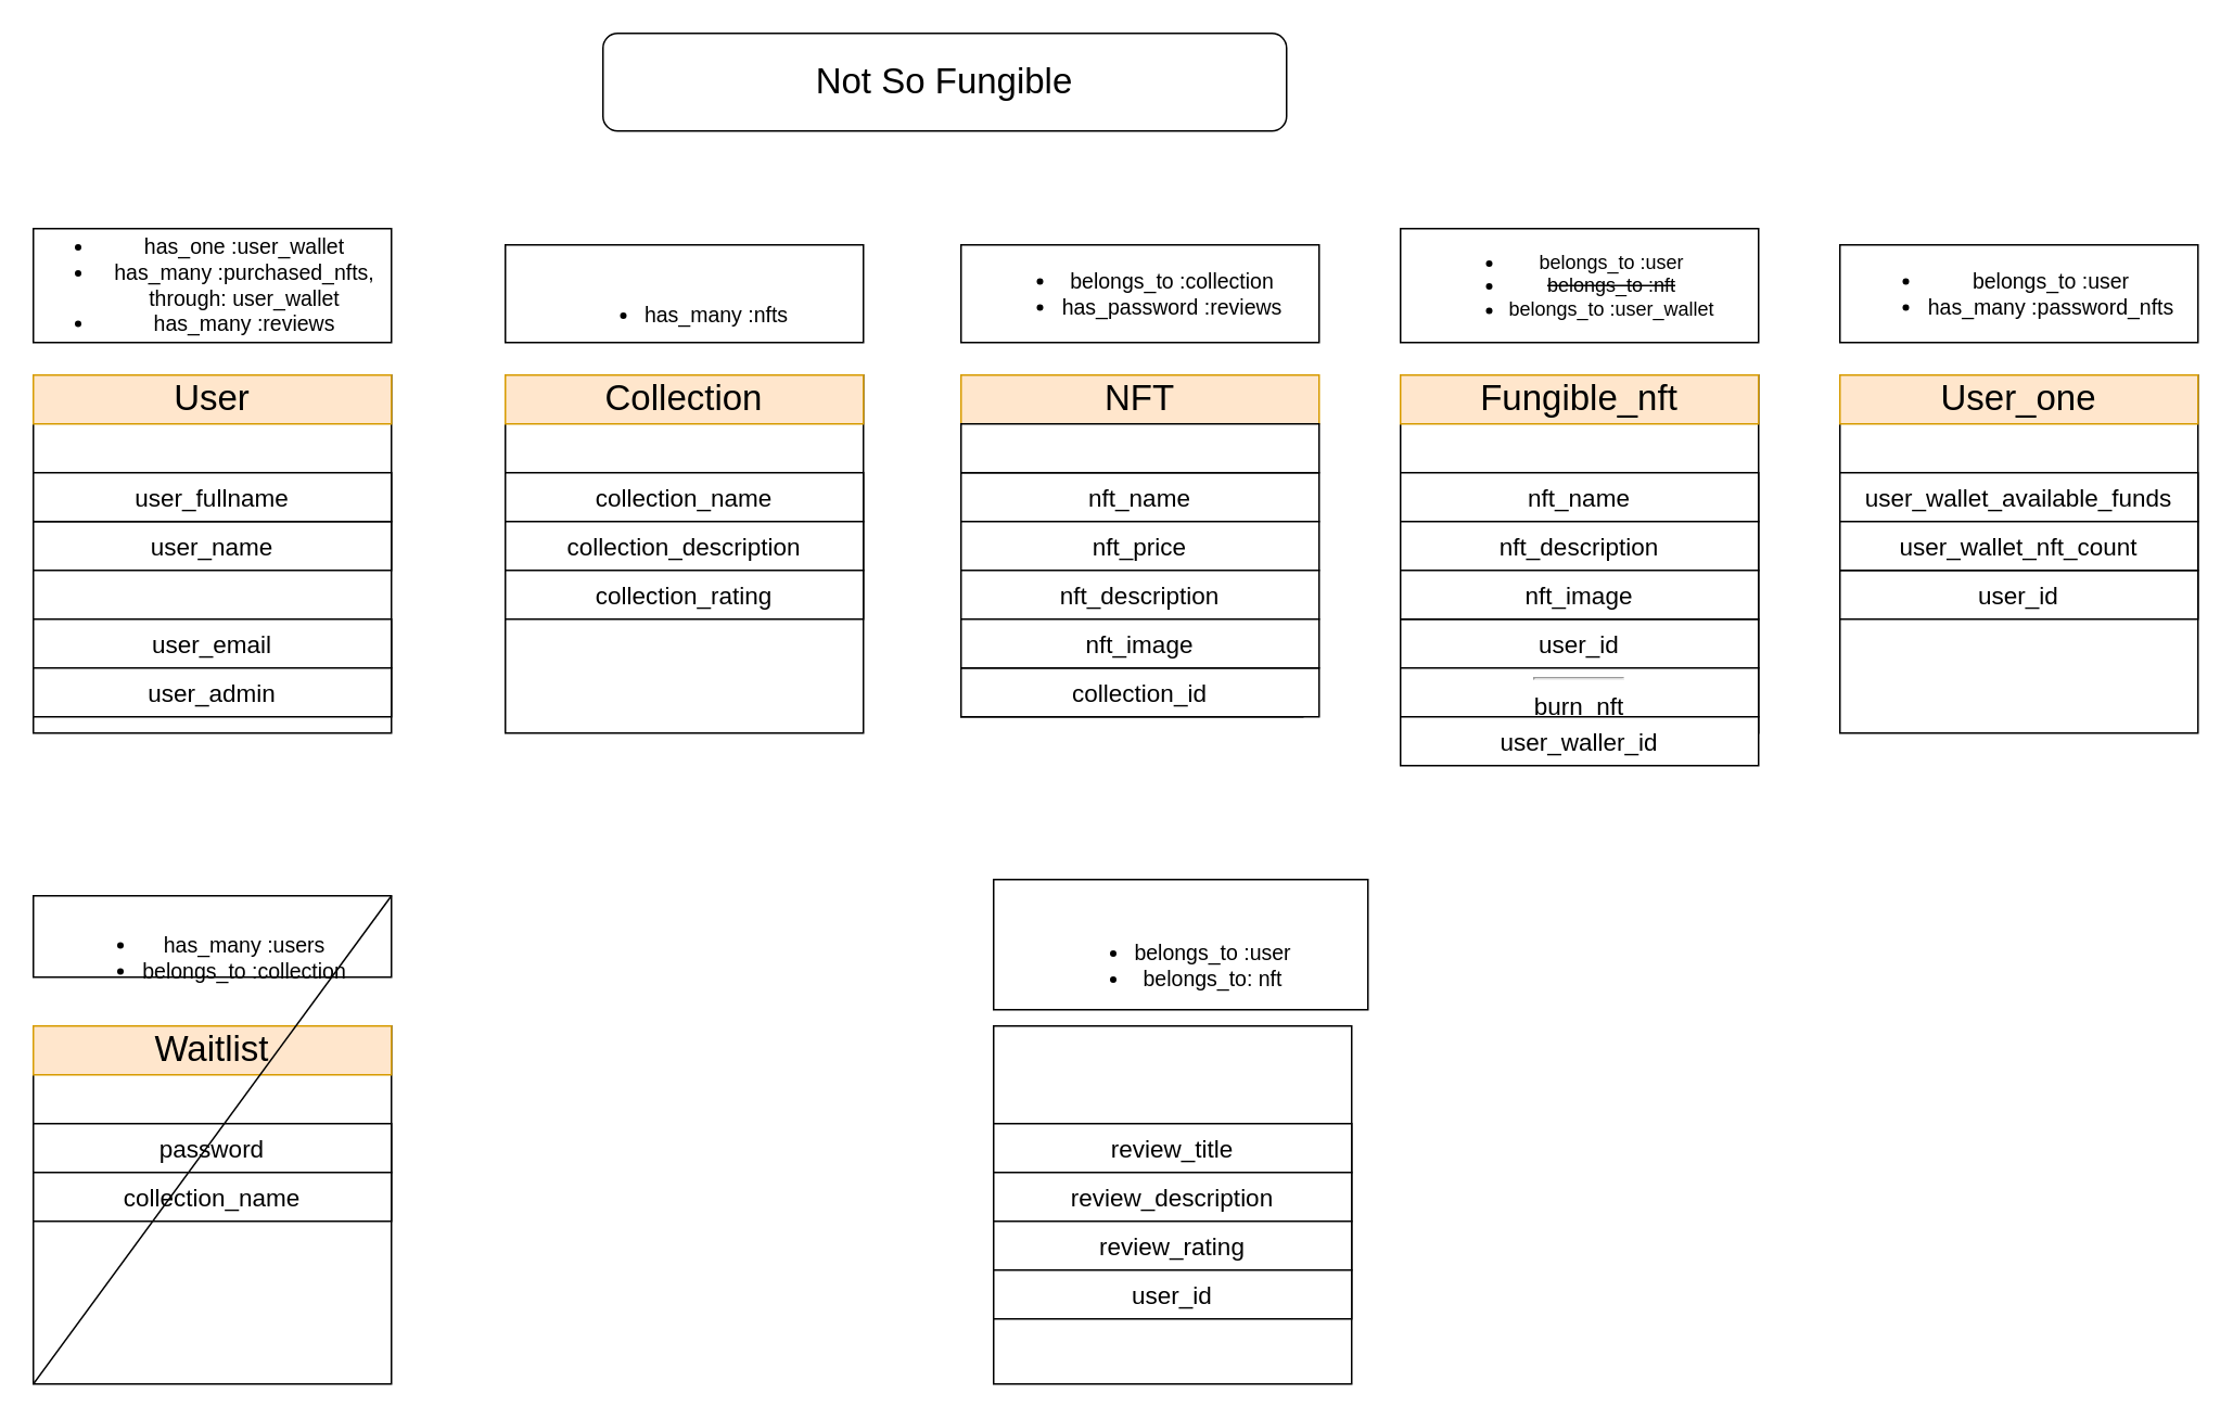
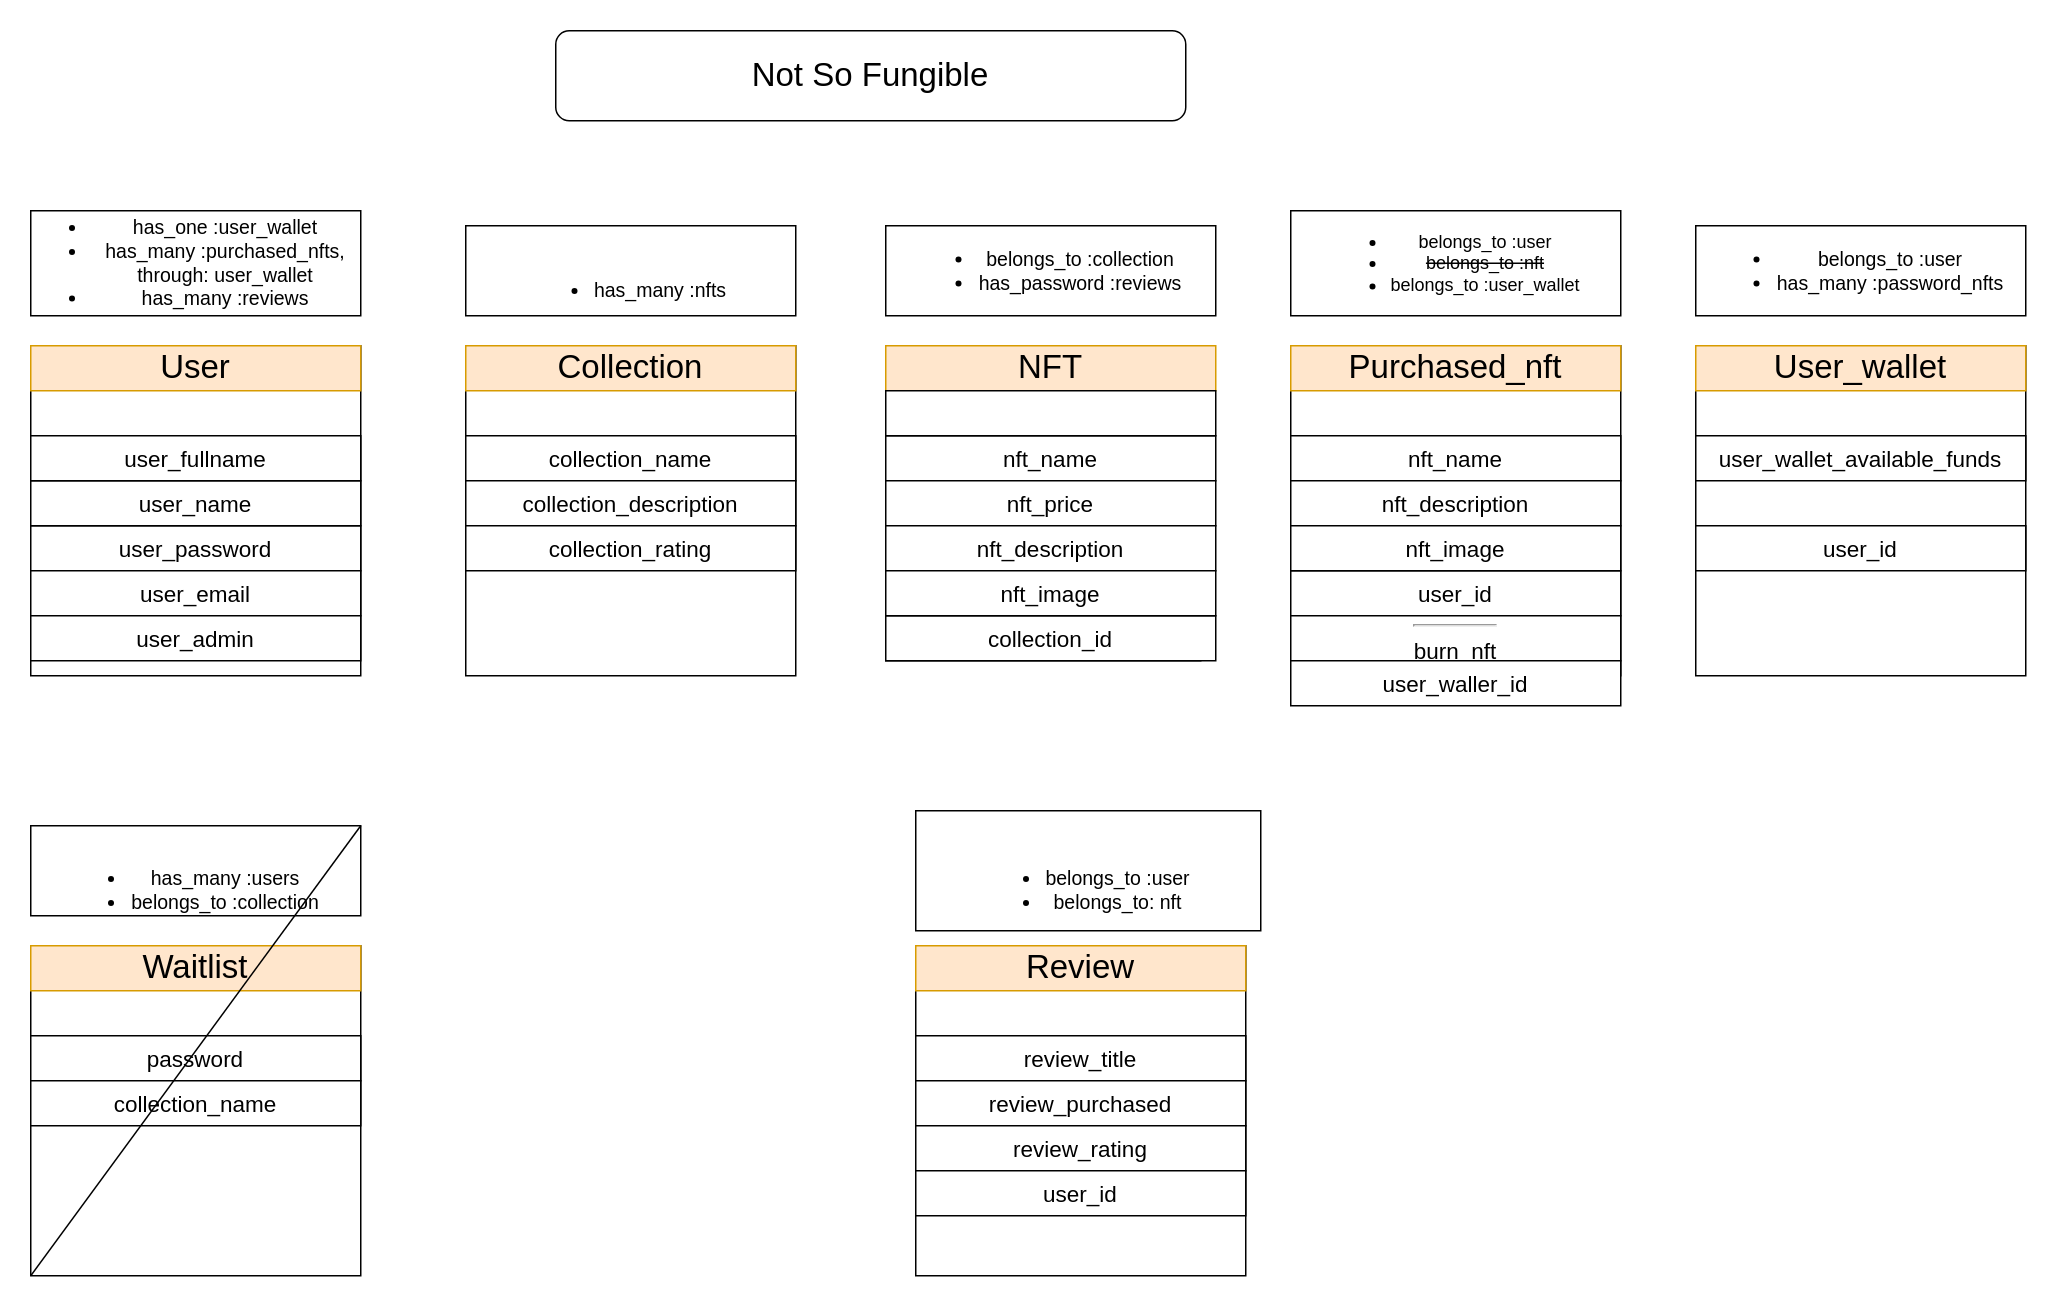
- <mxCell id="26" value="Fungible_nft" style="rounded=0;whiteSpace=wrap;html=1;fontSize=22;fillColor=#ffe6cc;strokeColor=#d79b00;" vertex="1" parent="1"><mxGeometry x="860" y="230" width="220" height="30" as="geometry" /></mxCell>
+ <mxCell id="26" value="Purchased_nft" style="rounded=0;whiteSpace=wrap;html=1;fontSize=22;fillColor=#ffe6cc;strokeColor=#d79b00;" vertex="1" parent="1"><mxGeometry x="860" y="230" width="220" height="30" as="geometry" /></mxCell>
- <mxCell id="33" value="User_one" style="rounded=0;whiteSpace=wrap;html=1;fontSize=22;fillColor=#ffe6cc;strokeColor=#d79b00;" vertex="1" parent="1"><mxGeometry x="1130" y="230" width="220" height="30" as="geometry" /></mxCell>
+ <mxCell id="33" value="User_wallet" style="rounded=0;whiteSpace=wrap;html=1;fontSize=22;fillColor=#ffe6cc;strokeColor=#d79b00;" vertex="1" parent="1"><mxGeometry x="1130" y="230" width="220" height="30" as="geometry" /></mxCell>
- <mxCell id="37" value="user_wallet_nft_count" style="rounded=0;whiteSpace=wrap;html=1;fontSize=15;" vertex="1" parent="1"><mxGeometry x="1130" y="320" width="220" height="30" as="geometry" /></mxCell>
+ <mxCell id="9" value="user_password" style="rounded=0;whiteSpace=wrap;html=1;fontSize=15;" vertex="1" parent="1"><mxGeometry x="20" y="350" width="220" height="30" as="geometry" /></mxCell>
- <mxCell id="51" value="&lt;div&gt;&lt;span style=&quot;font-size: 13px;&quot;&gt;&lt;br&gt;&lt;/span&gt;&lt;/div&gt;&lt;ul style=&quot;font-size: 13px;&quot;&gt;&lt;li&gt;has_many :users&lt;/li&gt;&lt;li&gt;belongs_to :collection&lt;/li&gt;&lt;/ul&gt;" style="rounded=0;whiteSpace=wrap;html=1;fontSize=22;" vertex="1" parent="1"><mxGeometry x="20" y="550" width="220" height="50" as="geometry" /></mxCell>
+ <mxCell id="51" value="&lt;div&gt;&lt;span style=&quot;font-size: 13px;&quot;&gt;&lt;br&gt;&lt;/span&gt;&lt;/div&gt;&lt;ul style=&quot;font-size: 13px;&quot;&gt;&lt;li&gt;has_many :users&lt;/li&gt;&lt;li&gt;belongs_to :collection&lt;/li&gt;&lt;/ul&gt;" style="rounded=0;whiteSpace=wrap;html=1;fontSize=22;" vertex="1" parent="1"><mxGeometry x="20" y="550" width="220" height="60" as="geometry" /></mxCell>
+ <mxCell id="42" value="Review" style="rounded=0;whiteSpace=wrap;html=1;fontSize=22;fillColor=#ffe6cc;strokeColor=#d79b00;" vertex="1" parent="1"><mxGeometry x="610" y="630" width="220" height="30" as="geometry" /></mxCell>
- <mxCell id="45" value="review_description" style="rounded=0;whiteSpace=wrap;html=1;fontSize=15;" vertex="1" parent="1"><mxGeometry x="610" y="720" width="220" height="30" as="geometry" /></mxCell>
+ <mxCell id="45" value="review_purchased" style="rounded=0;whiteSpace=wrap;html=1;fontSize=15;" vertex="1" parent="1"><mxGeometry x="610" y="720" width="220" height="30" as="geometry" /></mxCell>
